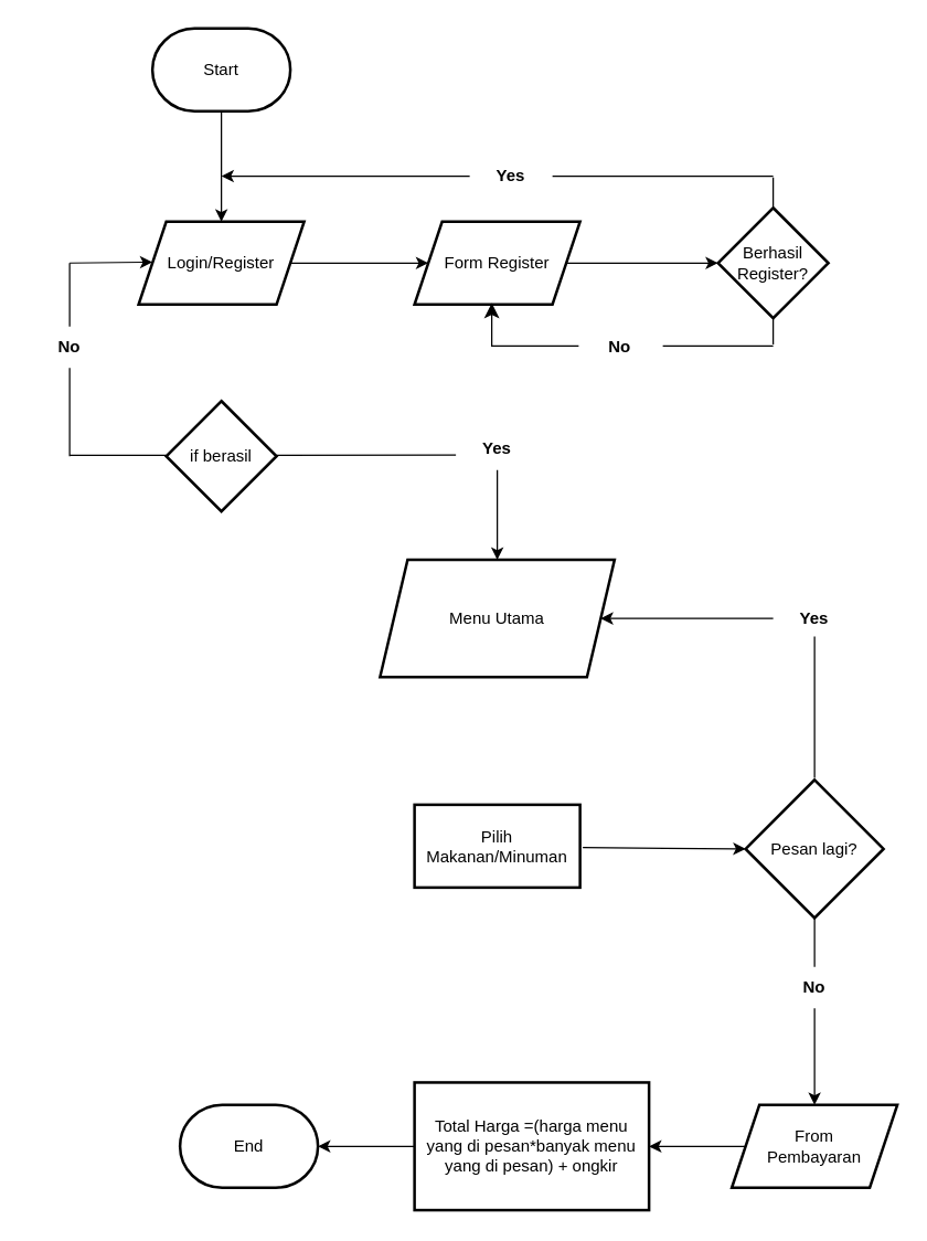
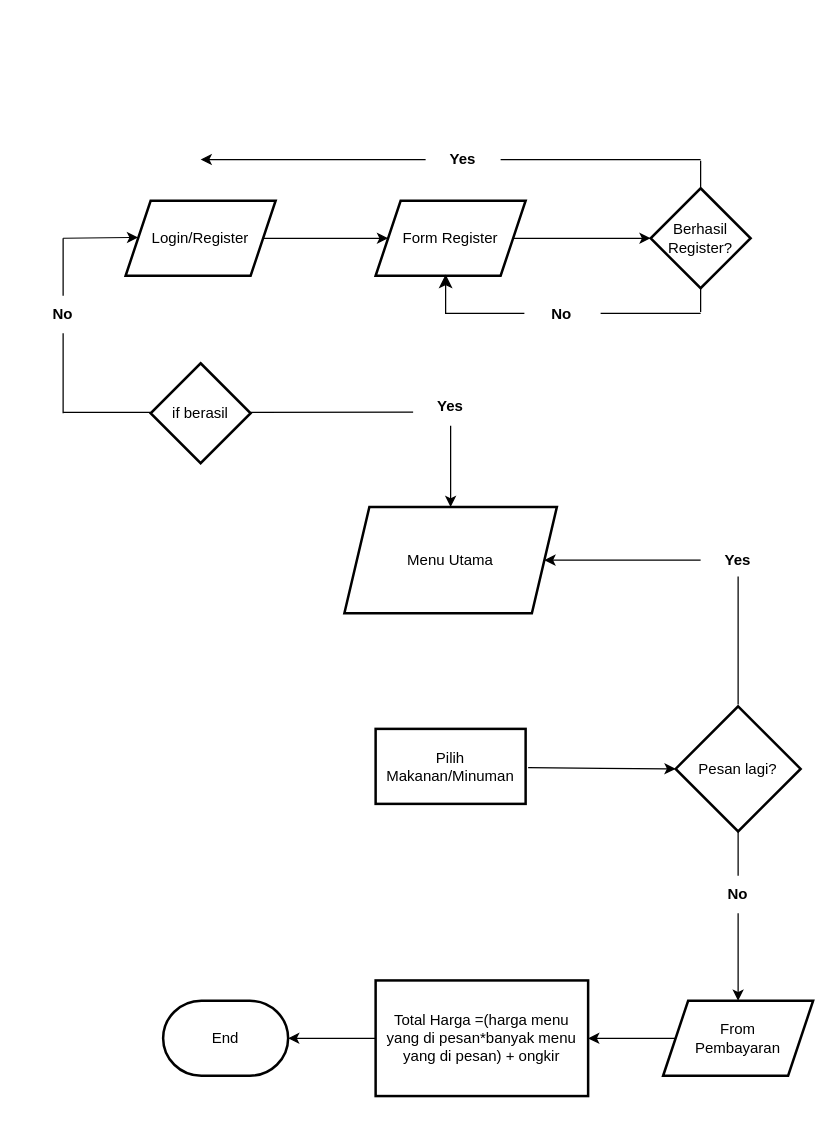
- <mxCell id="3" value="Start" style="strokeWidth=2;html=1;shape=mxgraph.flowchart.terminator;whiteSpace=wrap;" vertex="1" parent="1"><mxGeometry x="110" y="20" width="100" height="60" as="geometry" /></mxCell>
- <mxCell id="2" value="" style="edgeStyle=orthogonalEdgeStyle;rounded=0;orthogonalLoop=1;jettySize=auto;html=1;" edge="1" parent="1" source="3" target="5"><mxGeometry relative="1" as="geometry" /></mxCell>
